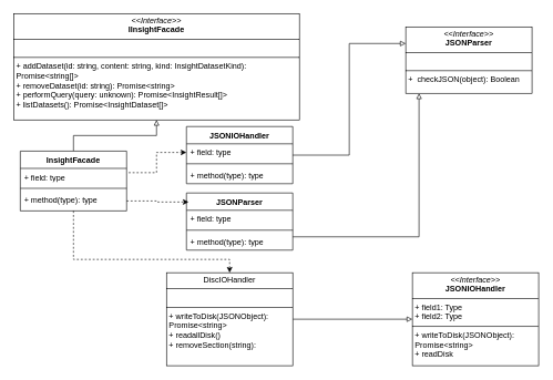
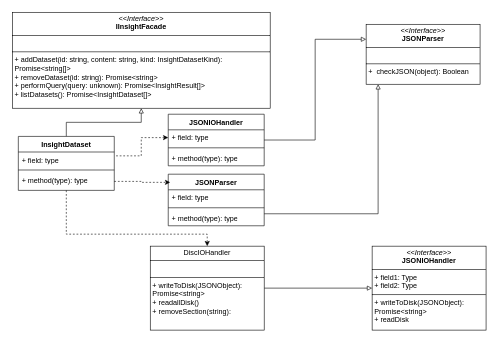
- <mxCell id="5" value="InsightFacade" style="swimlane;fontStyle=1;align=center;verticalAlign=top;childLayout=stackLayout;horizontal=1;startSize=26;horizontalStack=0;resizeParent=1;resizeParentMax=0;resizeLast=0;collapsible=1;marginBottom=0;whiteSpace=wrap;html=1;" vertex="1" parent="1"><mxGeometry x="30" y="227" width="160" height="90" as="geometry" /></mxCell>
+ <mxCell id="5" value="InsightDataset" style="swimlane;fontStyle=1;align=center;verticalAlign=top;childLayout=stackLayout;horizontal=1;startSize=26;horizontalStack=0;resizeParent=1;resizeParentMax=0;resizeLast=0;collapsible=1;marginBottom=0;whiteSpace=wrap;html=1;" vertex="1" parent="1"><mxGeometry x="30" y="227" width="160" height="90" as="geometry" /></mxCell>
